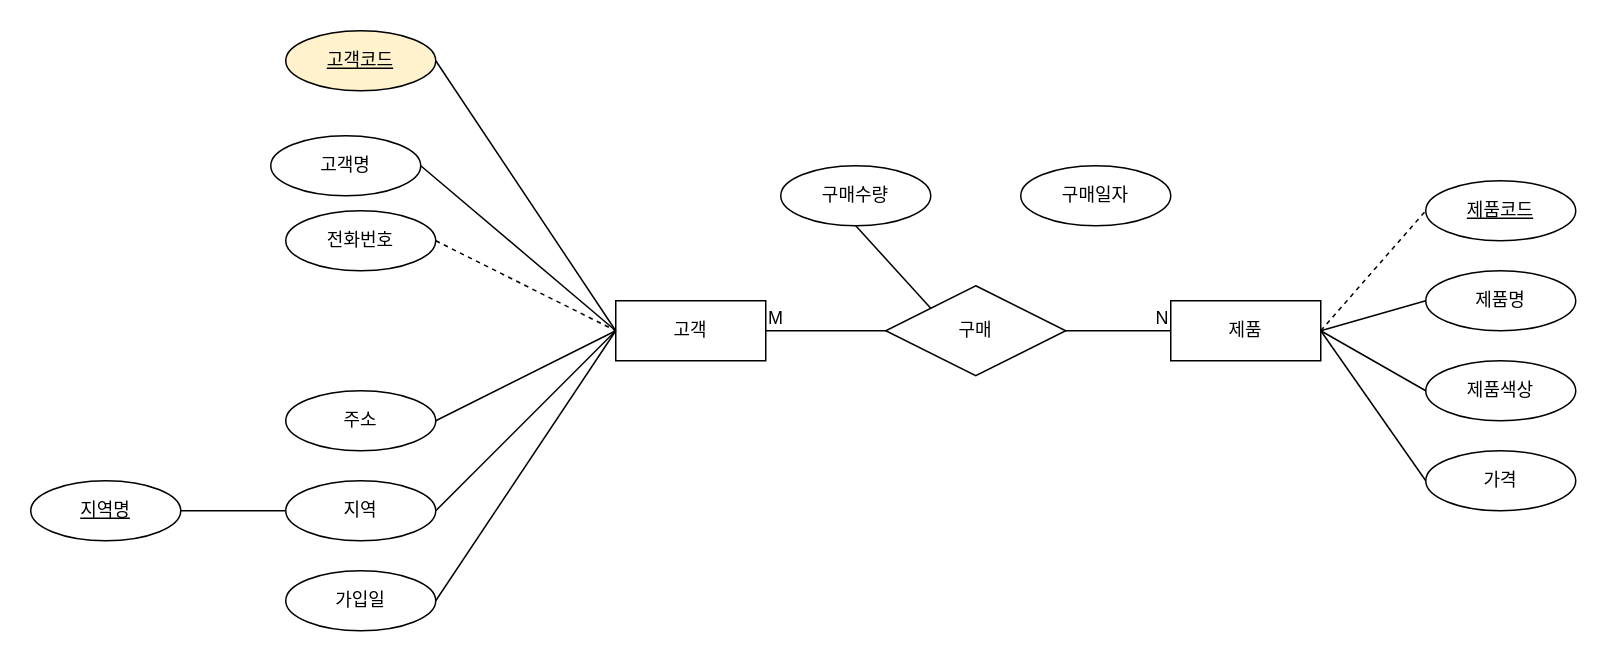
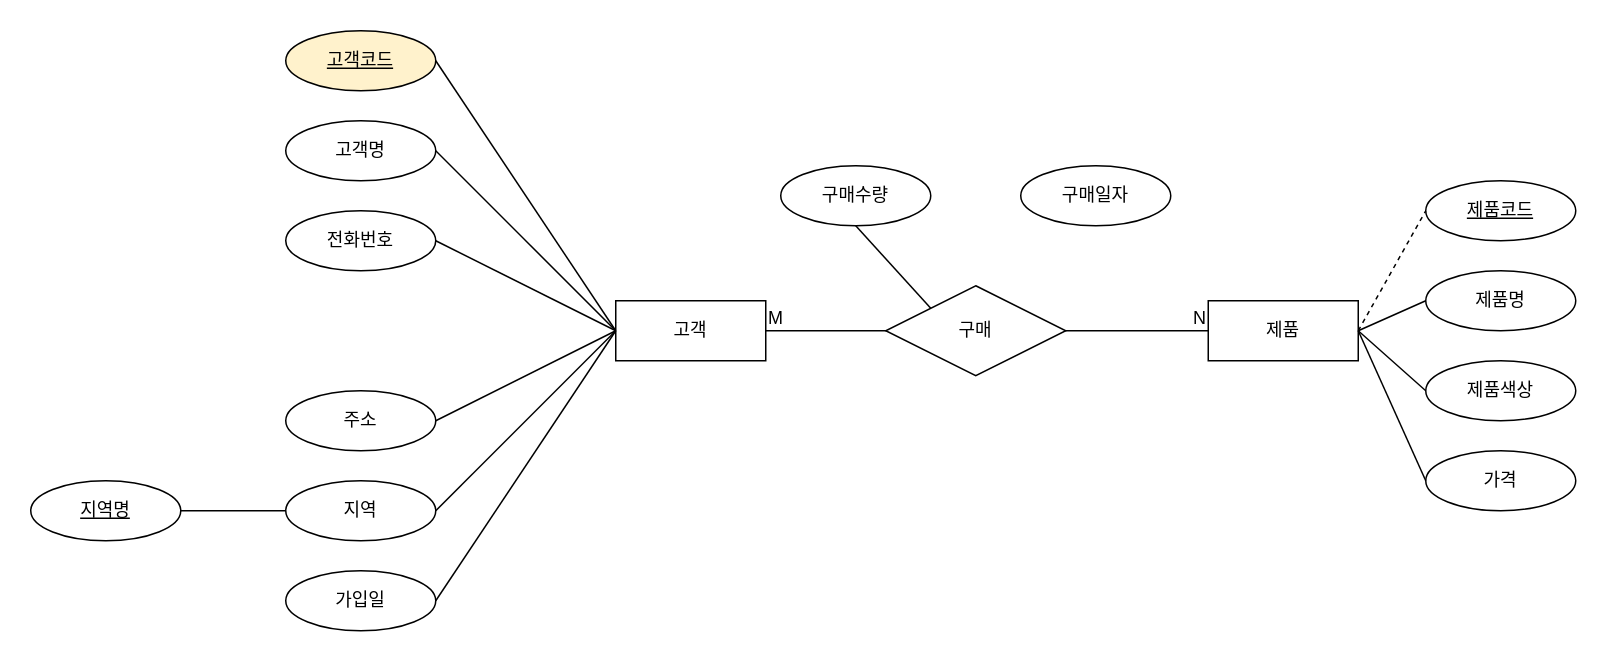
- <mxCell id="4" value="고객명" style="ellipse;whiteSpace=wrap;html=1;align=center;" vertex="1" parent="1"><mxGeometry x="180" y="90" width="100" height="40" as="geometry" /></mxCell>
+ <mxCell id="4" value="고객명" style="ellipse;whiteSpace=wrap;html=1;align=center;" vertex="1" parent="1"><mxGeometry x="190" y="80" width="100" height="40" as="geometry" /></mxCell>
- <mxCell id="15" value="" style="endArrow=none;html=1;rounded=0;exitX=1;exitY=0.5;exitDx=0;exitDy=0;entryX=0;entryY=0.5;entryDx=0;entryDy=0;dashed=1;" edge="1" parent="1" source="5" target="2"><mxGeometry relative="1" as="geometry"><mxPoint x="300" y="230" as="sourcePoint" /><mxPoint x="360" y="230" as="targetPoint" /></mxGeometry></mxCell>
+ <mxCell id="15" value="" style="endArrow=none;html=1;rounded=0;exitX=1;exitY=0.5;exitDx=0;exitDy=0;entryX=0;entryY=0.5;entryDx=0;entryDy=0;" edge="1" parent="1" source="5" target="2"><mxGeometry relative="1" as="geometry"><mxPoint x="300" y="230" as="sourcePoint" /><mxPoint x="360" y="230" as="targetPoint" /></mxGeometry></mxCell>
- <mxCell id="10" value="제품" style="whiteSpace=wrap;html=1;align=center;" vertex="1" parent="1"><mxGeometry x="780" y="200" width="100" height="40" as="geometry" /></mxCell>
+ <mxCell id="10" value="제품" style="whiteSpace=wrap;html=1;align=center;" vertex="1" parent="1"><mxGeometry x="805" y="200" width="100" height="40" as="geometry" /></mxCell>
